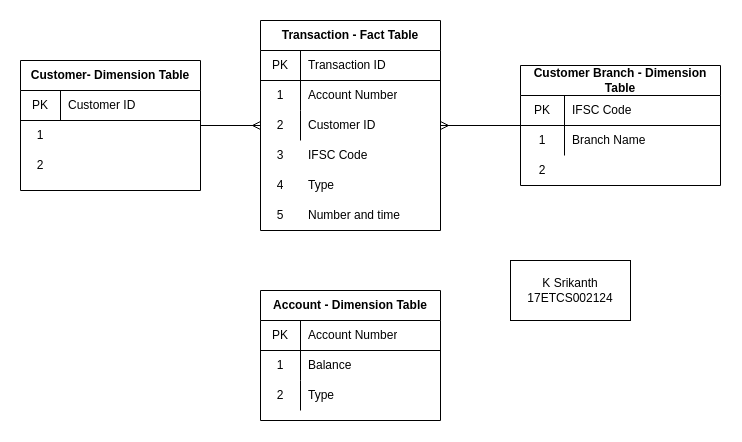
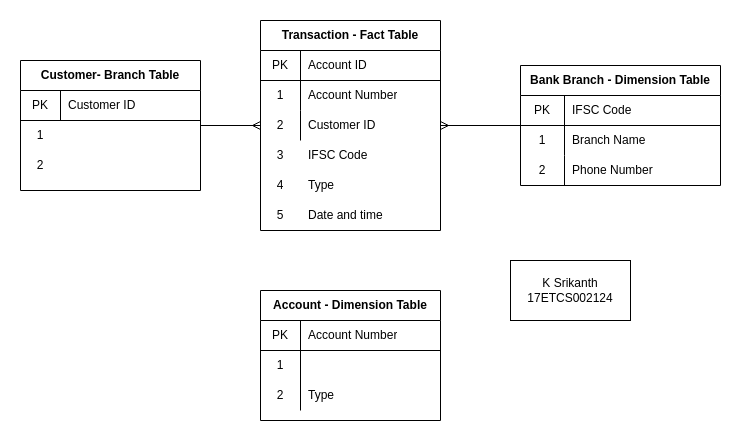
- <mxCell id="9" value="Transaction ID" style="shape=partialRectangle;html=1;whiteSpace=wrap;connectable=0;fillColor=none;top=0;left=0;bottom=0;right=0;align=left;spacingLeft=6;overflow=hidden;" parent="7" vertex="1"><mxGeometry x="40" width="140" height="30" as="geometry" /></mxCell>
+ <mxCell id="9" value="Account ID" style="shape=partialRectangle;html=1;whiteSpace=wrap;connectable=0;fillColor=none;top=0;left=0;bottom=0;right=0;align=left;spacingLeft=6;overflow=hidden;" parent="7" vertex="1"><mxGeometry x="40" width="140" height="30" as="geometry" /></mxCell>
- <mxCell id="29" value="Customer- Dimension Table" style="shape=table;html=1;whiteSpace=wrap;startSize=30;container=1;collapsible=0;childLayout=tableLayout;fixedRows=1;rowLines=0;fontStyle=1;align=center;" parent="1" vertex="1"><mxGeometry x="20" y="60" width="180" height="130" as="geometry" /></mxCell>
+ <mxCell id="29" value="Customer- Branch Table" style="shape=table;html=1;whiteSpace=wrap;startSize=30;container=1;collapsible=0;childLayout=tableLayout;fixedRows=1;rowLines=0;fontStyle=1;align=center;" parent="1" vertex="1"><mxGeometry x="20" y="60" width="180" height="130" as="geometry" /></mxCell>
- <mxCell id="38" value="Customer Branch - Dimension Table" style="shape=table;html=1;whiteSpace=wrap;startSize=30;container=1;collapsible=0;childLayout=tableLayout;fixedRows=1;rowLines=0;fontStyle=1;align=center;" parent="1" vertex="1"><mxGeometry x="520" y="65" width="200" height="120" as="geometry" /></mxCell>
+ <mxCell id="38" value="Bank Branch - Dimension Table" style="shape=table;html=1;whiteSpace=wrap;startSize=30;container=1;collapsible=0;childLayout=tableLayout;fixedRows=1;rowLines=0;fontStyle=1;align=center;" parent="1" vertex="1"><mxGeometry x="520" y="65" width="200" height="120" as="geometry" /></mxCell>
+ <mxCell id="47" value="Phone Number" style="shape=partialRectangle;html=1;whiteSpace=wrap;connectable=0;fillColor=none;top=0;left=0;bottom=0;right=0;align=left;spacingLeft=6;overflow=hidden;" parent="45" vertex="1"><mxGeometry x="44" width="156" height="30" as="geometry" /></mxCell>
- <mxCell id="16" value="Number and time" style="shape=partialRectangle;html=1;whiteSpace=wrap;connectable=0;fillColor=none;top=0;left=0;bottom=0;right=0;align=left;spacingLeft=6;overflow=hidden;" parent="1" vertex="1"><mxGeometry x="300" y="200" width="140" height="30" as="geometry" /></mxCell>
+ <mxCell id="16" value="Date and time" style="shape=partialRectangle;html=1;whiteSpace=wrap;connectable=0;fillColor=none;top=0;left=0;bottom=0;right=0;align=left;spacingLeft=6;overflow=hidden;" parent="1" vertex="1"><mxGeometry x="300" y="200" width="140" height="30" as="geometry" /></mxCell>
- <mxCell id="24" value="Balance" style="shape=partialRectangle;html=1;whiteSpace=wrap;connectable=0;fillColor=none;top=0;left=0;bottom=0;right=0;align=left;spacingLeft=6;overflow=hidden;" parent="22" vertex="1"><mxGeometry x="40" width="140" height="30" as="geometry" /></mxCell>
